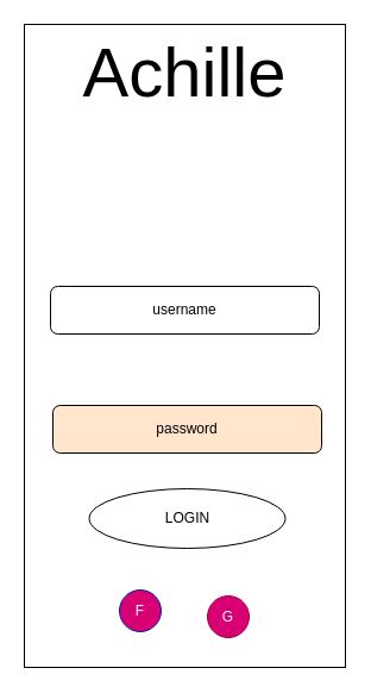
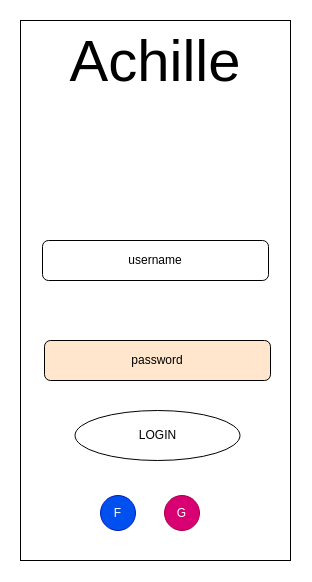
- <mxCell id="7" value="F" style="ellipse;whiteSpace=wrap;html=1;aspect=fixed;fillColor=#d80073;fontColor=#ffffff;strokeColor=#001DBC;" vertex="1" parent="1"><mxGeometry x="100" y="495" width="35" height="35" as="geometry" /></mxCell>
+ <mxCell id="7" value="F" style="ellipse;whiteSpace=wrap;html=1;aspect=fixed;fillColor=#0050ef;fontColor=#ffffff;strokeColor=#001DBC;" vertex="1" parent="1"><mxGeometry x="100" y="495" width="35" height="35" as="geometry" /></mxCell>
- <mxCell id="8" value="G" style="ellipse;whiteSpace=wrap;html=1;aspect=fixed;fillColor=#d80073;fontColor=#ffffff;strokeColor=#A50040;" vertex="1" parent="1"><mxGeometry x="174" y="500" width="35" height="35" as="geometry" /></mxCell>
+ <mxCell id="8" value="G" style="ellipse;whiteSpace=wrap;html=1;aspect=fixed;fillColor=#d80073;fontColor=#ffffff;strokeColor=#A50040;" vertex="1" parent="1"><mxGeometry x="164" y="495" width="35" height="35" as="geometry" /></mxCell>
